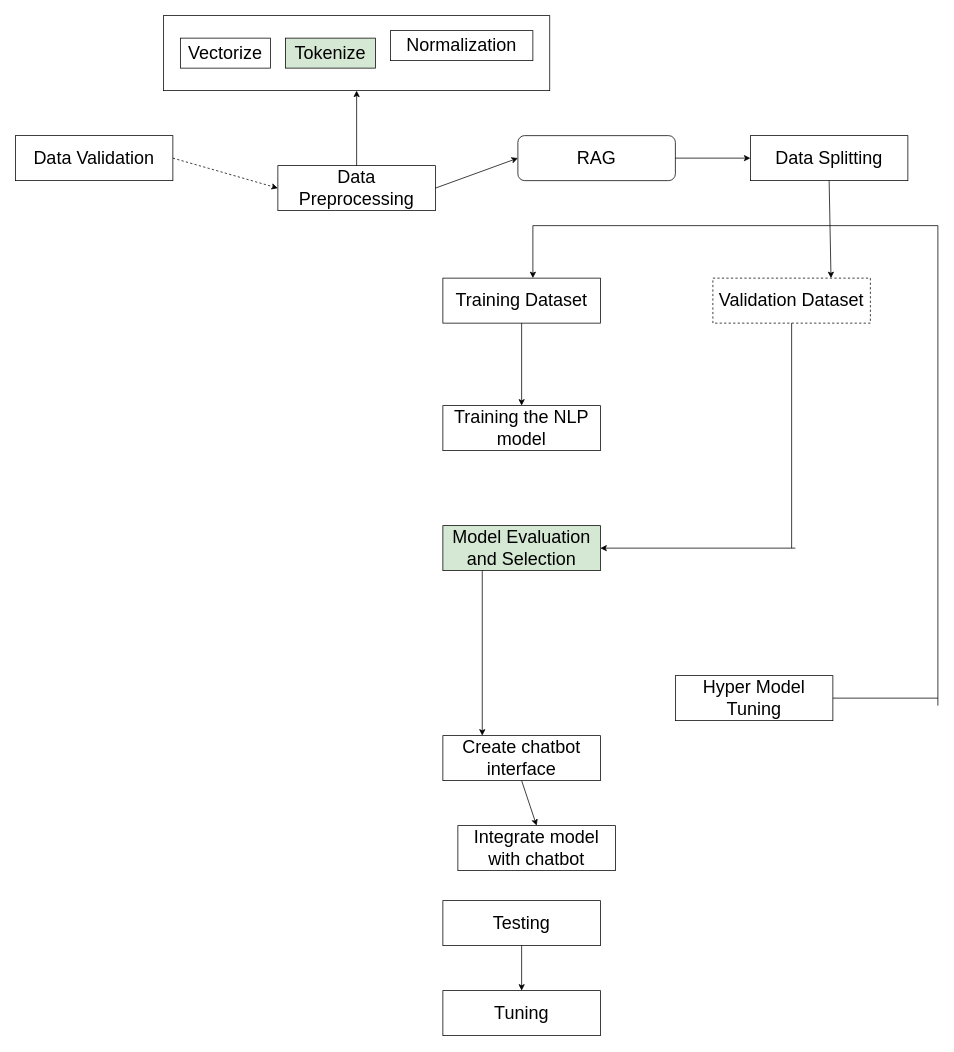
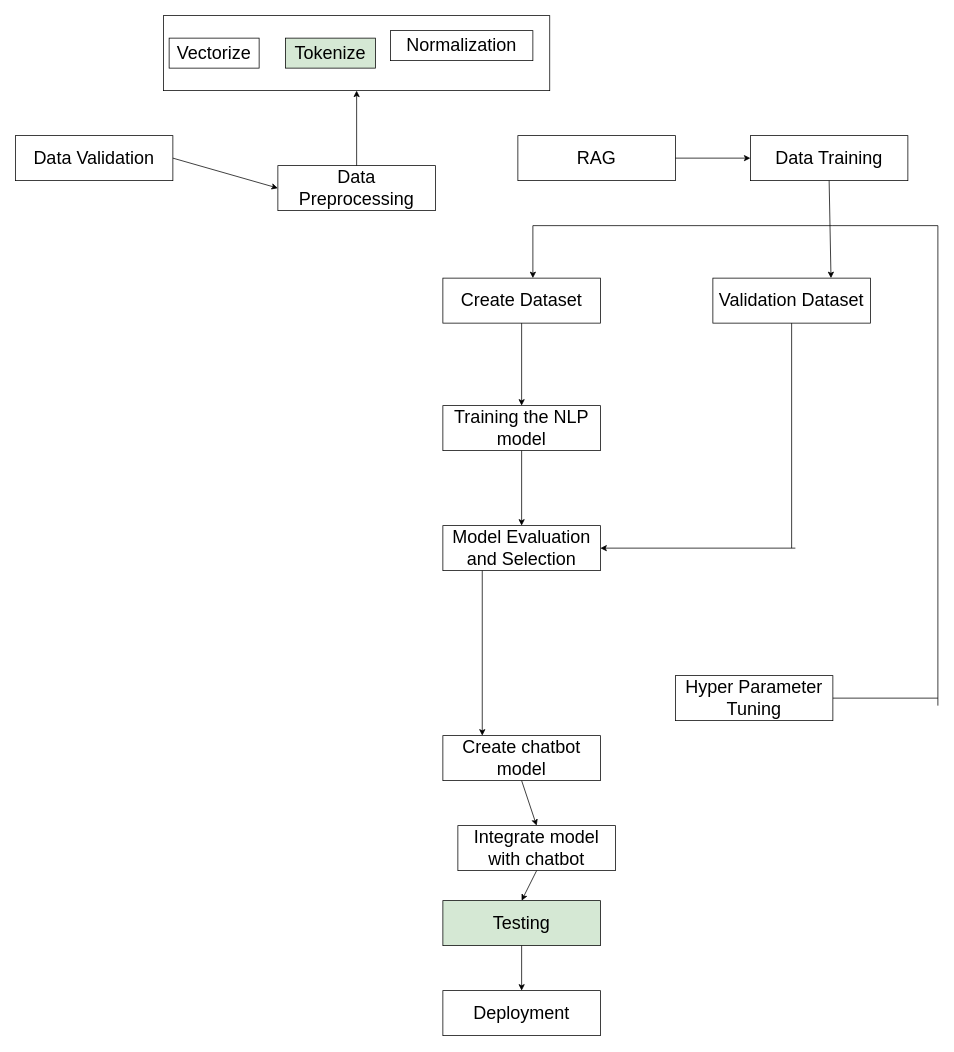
- <mxCell id="23" value="&lt;font style=&quot;font-size: 24px;&quot;&gt;Vectorize&lt;/font&gt;" style="rounded=0;whiteSpace=wrap;html=1;" parent="1" vertex="1"><mxGeometry y="50" width="120" height="40" as="geometry" x="240" /></mxCell>
+ <mxCell id="23" value="&lt;font style=&quot;font-size: 24px;&quot;&gt;Vectorize&lt;/font&gt;" style="rounded=0;whiteSpace=wrap;html=1;" parent="1" vertex="1"><mxGeometry x="225" y="50" width="120" height="40" as="geometry" /></mxCell>
- <mxCell id="34" value="&lt;font style=&quot;font-size: 24px;&quot;&gt;RAG&lt;/font&gt;" style="whiteSpace=wrap;html=1;rounded=1;" vertex="1" parent="1"><mxGeometry x="690" y="180" width="210" height="60" as="geometry" /></mxCell>
+ <mxCell id="34" value="&lt;font style=&quot;font-size: 24px;&quot;&gt;RAG&lt;/font&gt;" style="rounded=0;whiteSpace=wrap;html=1;" vertex="1" parent="1"><mxGeometry x="690" y="180" width="210" height="60" as="geometry" /></mxCell>
- <mxCell id="4" value="&lt;font style=&quot;font-size: 24px;&quot;&gt;Data Splitting&lt;/font&gt;" style="rounded=0;whiteSpace=wrap;html=1;" parent="1" vertex="1"><mxGeometry x="1000" y="180" width="210" height="60" as="geometry" /></mxCell>
+ <mxCell id="4" value="&lt;font style=&quot;font-size: 24px;&quot;&gt;Data Training&lt;/font&gt;" style="rounded=0;whiteSpace=wrap;html=1;" parent="1" vertex="1"><mxGeometry x="1000" y="180" width="210" height="60" as="geometry" /></mxCell>
- <mxCell id="9" value="" style="endArrow=classic;html=1;rounded=0;exitX=1;exitY=0.5;exitDx=0;exitDy=0;entryX=0;entryY=0.5;entryDx=0;entryDy=0;dashed=1;" parent="1" source="2" target="3" edge="1"><mxGeometry width="50" height="50" relative="1" as="geometry"><mxPoint x="550" y="450" as="sourcePoint" /><mxPoint x="600" y="400" as="targetPoint" /></mxGeometry></mxCell>
+ <mxCell id="9" value="" style="endArrow=classic;html=1;rounded=0;exitX=1;exitY=0.5;exitDx=0;exitDy=0;entryX=0;entryY=0.5;entryDx=0;entryDy=0;" parent="1" source="2" target="3" edge="1"><mxGeometry width="50" height="50" relative="1" as="geometry"><mxPoint x="550" y="450" as="sourcePoint" /><mxPoint x="600" y="400" as="targetPoint" /></mxGeometry></mxCell>
- <mxCell id="10" value="" style="endArrow=classic;html=1;rounded=0;exitX=1;exitY=0.5;exitDx=0;exitDy=0;entryX=0;entryY=0.5;entryDx=0;entryDy=0;" parent="1" source="3" target="34" edge="1"><mxGeometry width="50" height="50" relative="1" as="geometry"><mxPoint x="850" y="220" as="sourcePoint" /><mxPoint x="670" y="210" as="targetPoint" /></mxGeometry></mxCell>
- <mxCell id="5" value="&lt;font style=&quot;font-size: 24px;&quot;&gt;Training Dataset&lt;/font&gt;" style="rounded=0;whiteSpace=wrap;html=1;" parent="1" vertex="1"><mxGeometry x="590" y="370" width="210" height="60" as="geometry" /></mxCell>
+ <mxCell id="5" value="&lt;font style=&quot;font-size: 24px;&quot;&gt;Create Dataset&lt;/font&gt;" style="rounded=0;whiteSpace=wrap;html=1;" parent="1" vertex="1"><mxGeometry x="590" y="370" width="210" height="60" as="geometry" /></mxCell>
- <mxCell id="6" value="&lt;font style=&quot;font-size: 24px;&quot;&gt;Validation Dataset&lt;/font&gt;" style="rounded=0;whiteSpace=wrap;html=1;dashed=1;" parent="1" vertex="1"><mxGeometry x="950" y="370" width="210" height="60" as="geometry" /></mxCell>
+ <mxCell id="6" value="&lt;font style=&quot;font-size: 24px;&quot;&gt;Validation Dataset&lt;/font&gt;" style="rounded=0;whiteSpace=wrap;html=1;" parent="1" vertex="1"><mxGeometry x="950" y="370" width="210" height="60" as="geometry" /></mxCell>
+ <mxCell id="15" value="" style="endArrow=classic;html=1;rounded=0;exitX=0.5;exitY=1;exitDx=0;exitDy=0;entryX=0.5;entryY=0;entryDx=0;entryDy=0;" parent="1" source="7" target="8" edge="1"><mxGeometry width="50" height="50" relative="1" as="geometry"><mxPoint x="705" y="440" as="sourcePoint" /><mxPoint x="705" y="550" as="targetPoint" /></mxGeometry></mxCell>
- <mxCell id="8" value="&lt;font style=&quot;font-size: 24px;&quot;&gt;Model Evaluation and Selection&lt;/font&gt;" style="rounded=0;whiteSpace=wrap;html=1;fillColor=#d5e8d4;" parent="1" vertex="1"><mxGeometry x="590" y="700" width="210" height="60" as="geometry" /></mxCell>
+ <mxCell id="8" value="&lt;font style=&quot;font-size: 24px;&quot;&gt;Model Evaluation and Selection&lt;/font&gt;" style="rounded=0;whiteSpace=wrap;html=1;" parent="1" vertex="1"><mxGeometry x="590" y="700" width="210" height="60" as="geometry" /></mxCell>
- <mxCell id="18" value="&lt;font style=&quot;font-size: 24px;&quot;&gt;Hyper Model Tuning&lt;/font&gt;" style="rounded=0;whiteSpace=wrap;html=1;" parent="1" vertex="1"><mxGeometry x="900" y="900" width="210" height="60" as="geometry" /></mxCell>
+ <mxCell id="18" value="&lt;font style=&quot;font-size: 24px;&quot;&gt;Hyper Parameter Tuning&lt;/font&gt;" style="rounded=0;whiteSpace=wrap;html=1;" parent="1" vertex="1"><mxGeometry x="900" y="900" width="210" height="60" as="geometry" /></mxCell>
- <mxCell id="26" value="&lt;font style=&quot;font-size: 24px;&quot;&gt;Create chatbot interface&lt;/font&gt;" style="rounded=0;whiteSpace=wrap;html=1;" parent="1" vertex="1"><mxGeometry x="590" y="980" width="210" height="60" as="geometry" /></mxCell>
+ <mxCell id="26" value="&lt;font style=&quot;font-size: 24px;&quot;&gt;Create chatbot model&lt;/font&gt;" style="rounded=0;whiteSpace=wrap;html=1;" parent="1" vertex="1"><mxGeometry x="590" y="980" width="210" height="60" as="geometry" /></mxCell>
+ <mxCell id="32" value="" style="endArrow=classic;html=1;rounded=0;exitX=0.5;exitY=1;exitDx=0;exitDy=0;entryX=0.5;entryY=0;entryDx=0;entryDy=0;" parent="1" source="27" target="28" edge="1"><mxGeometry width="50" height="50" relative="1" as="geometry"><mxPoint x="705" y="1050" as="sourcePoint" /><mxPoint x="705" y="1100" as="targetPoint" /></mxGeometry></mxCell>
- <mxCell id="28" value="&lt;font style=&quot;font-size: 24px;&quot;&gt;Testing&lt;/font&gt;" style="rounded=0;whiteSpace=wrap;html=1;" parent="1" vertex="1"><mxGeometry x="590" y="1200" width="210" height="60" as="geometry" /></mxCell>
+ <mxCell id="28" value="&lt;font style=&quot;font-size: 24px;&quot;&gt;Testing&lt;/font&gt;" style="rounded=0;whiteSpace=wrap;html=1;fillColor=#d5e8d4;" parent="1" vertex="1"><mxGeometry x="590" y="1200" width="210" height="60" as="geometry" /></mxCell>
- <mxCell id="29" value="&lt;font style=&quot;font-size: 24px;&quot;&gt;Tuning&lt;/font&gt;" style="rounded=0;whiteSpace=wrap;html=1;" parent="1" vertex="1"><mxGeometry x="590" y="1320" width="210" height="60" as="geometry" /></mxCell>
+ <mxCell id="29" value="&lt;font style=&quot;font-size: 24px;&quot;&gt;Deployment&lt;/font&gt;" style="rounded=0;whiteSpace=wrap;html=1;" parent="1" vertex="1"><mxGeometry x="590" y="1320" width="210" height="60" as="geometry" /></mxCell>
